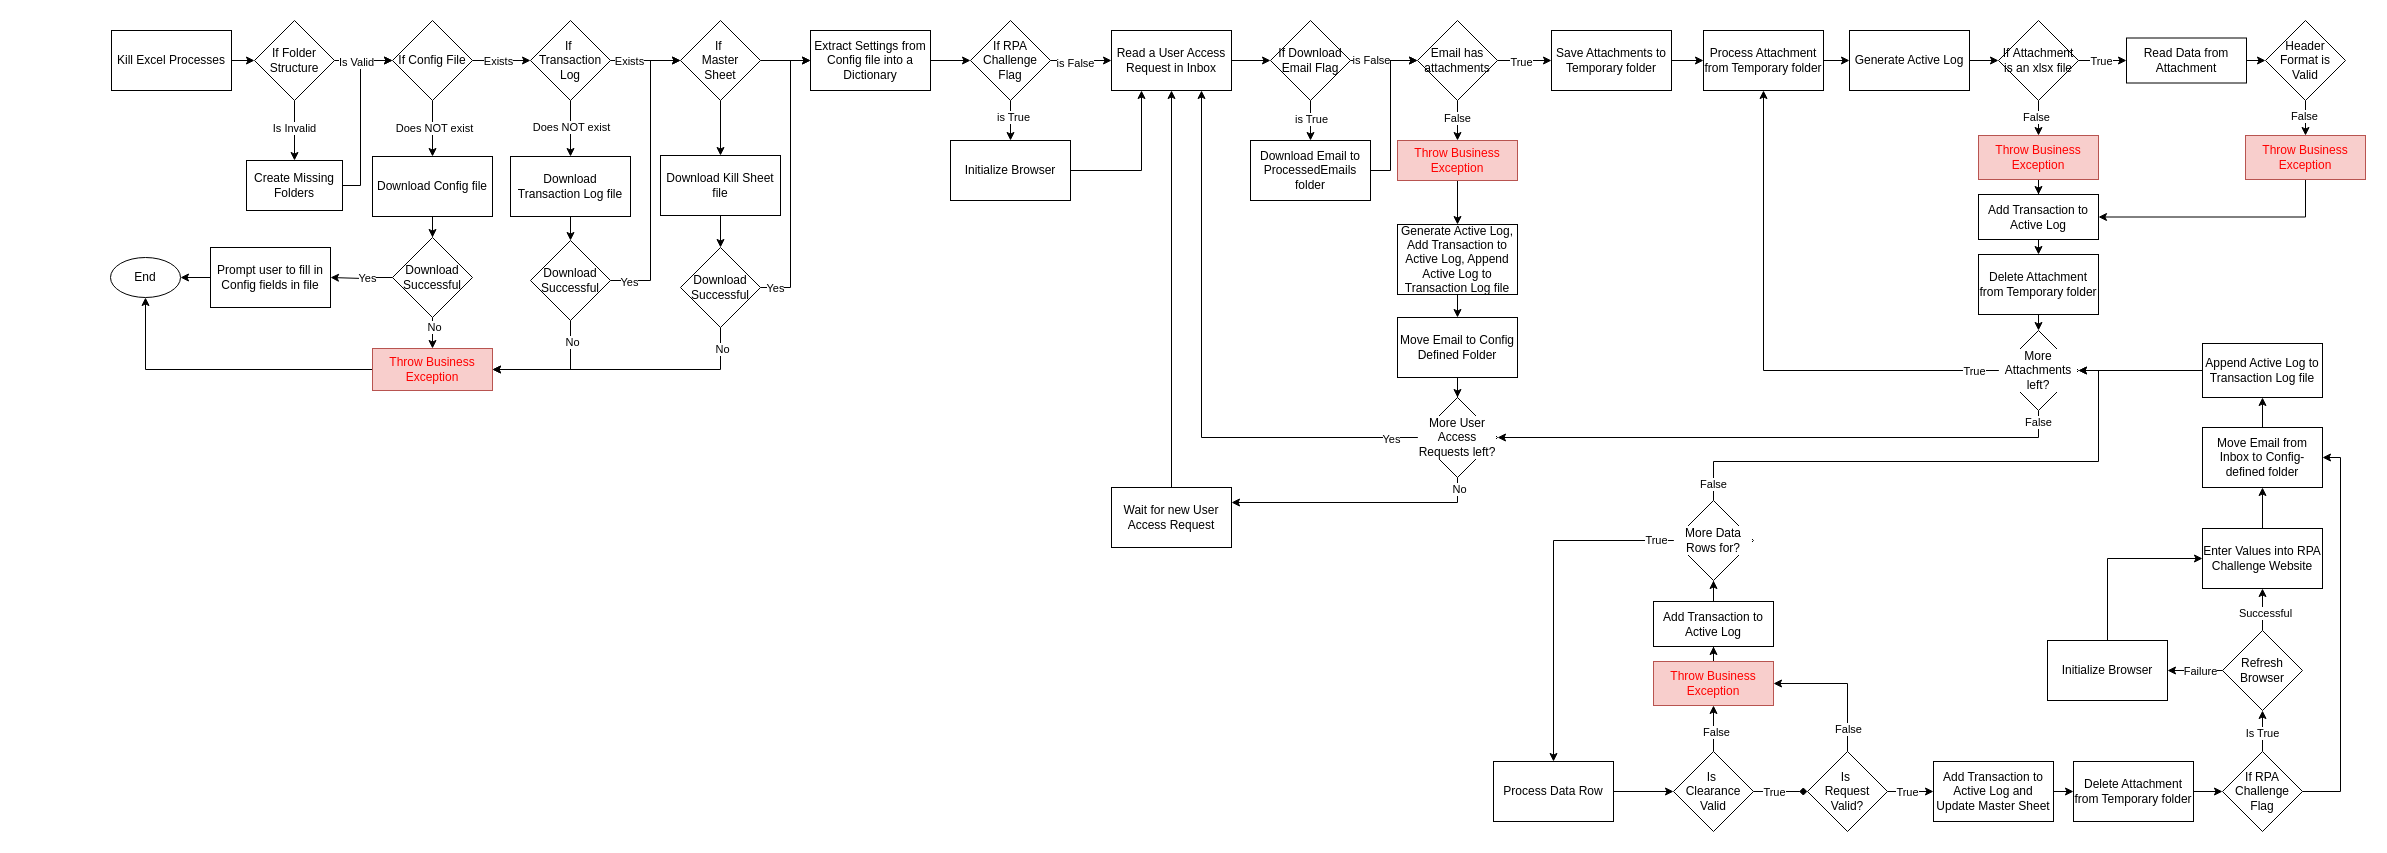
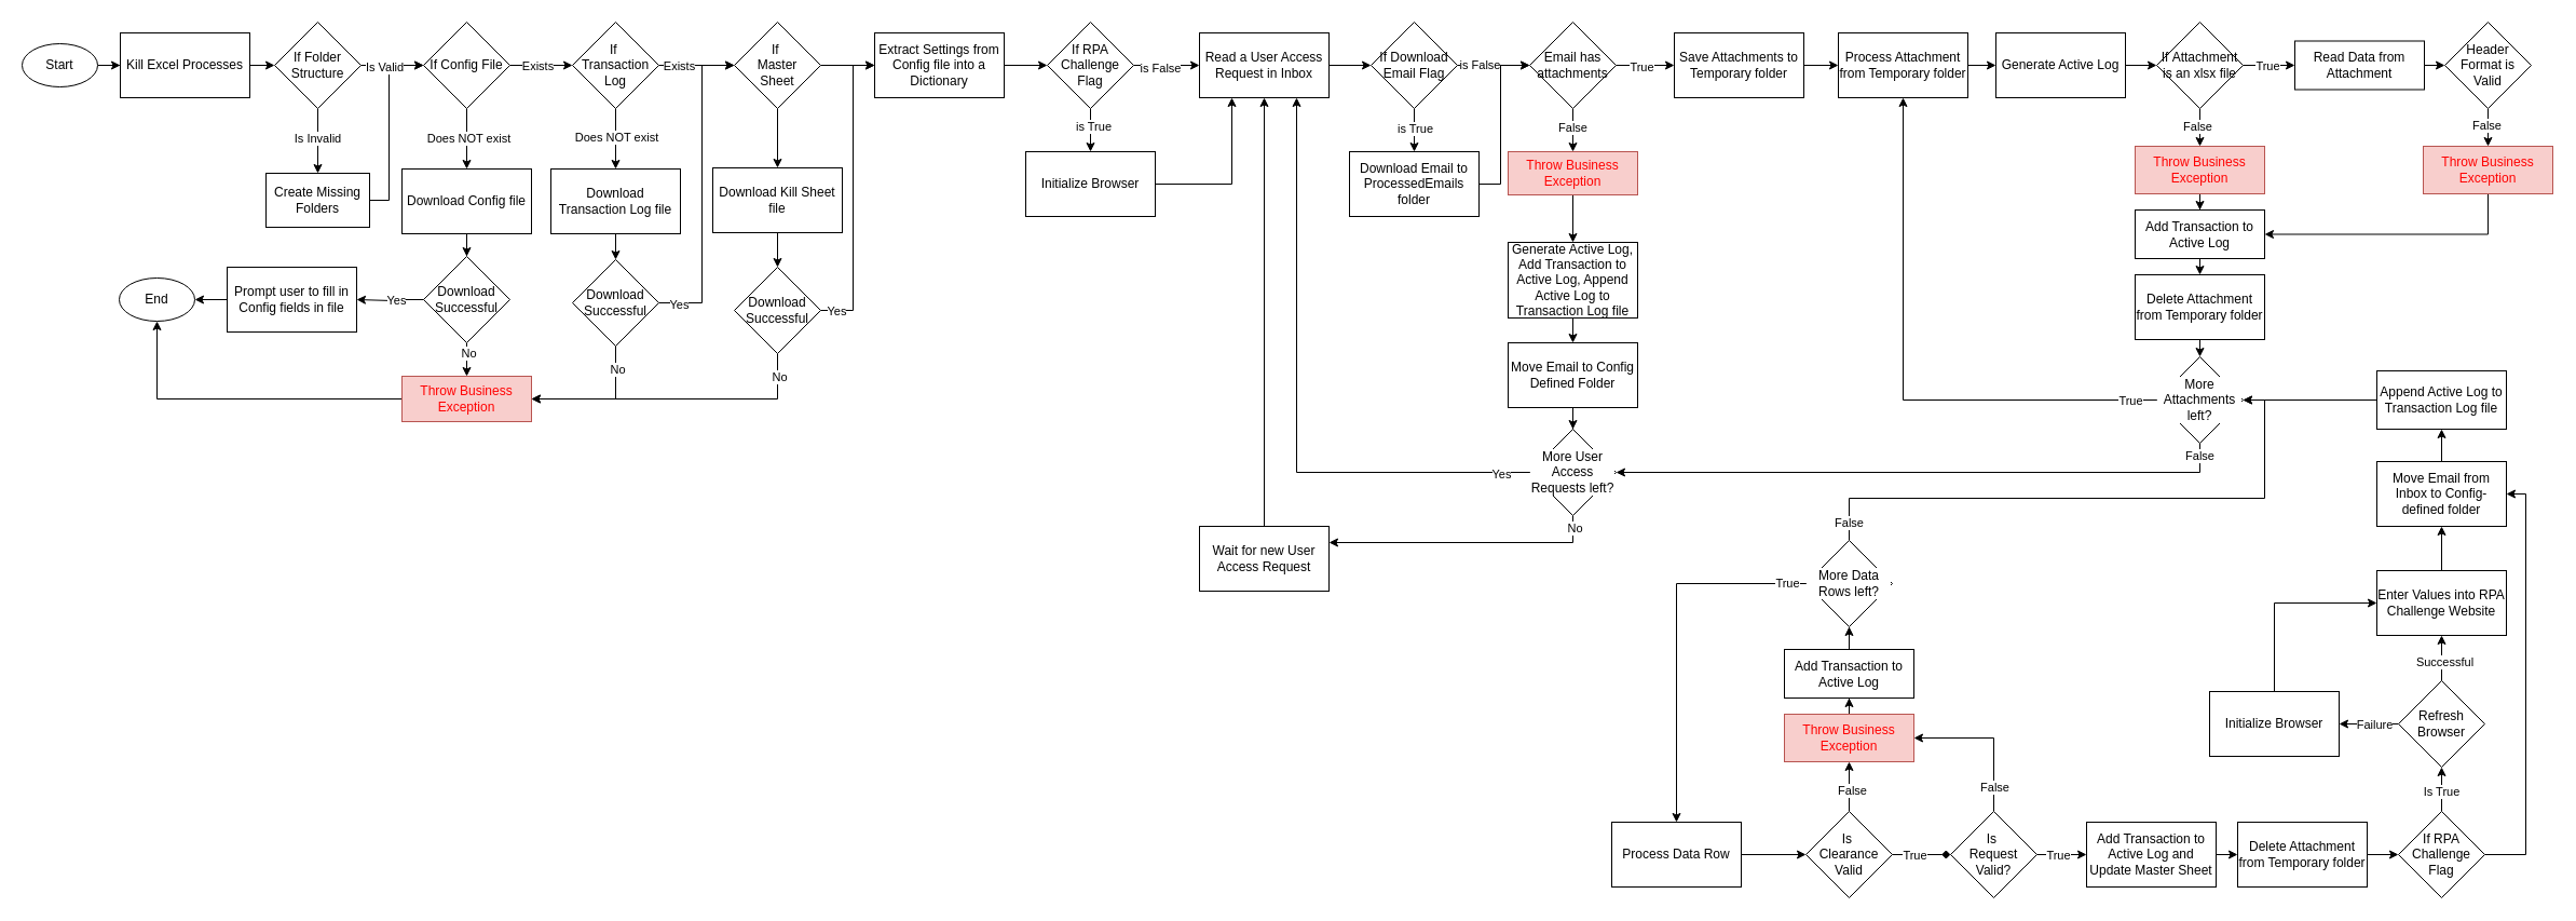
+ <mxCell id="3" value="Start" style="ellipse;whiteSpace=wrap;html=1;" parent="1" vertex="1"><mxGeometry x="20" y="40" width="70" height="40" as="geometry" /></mxCell>
+ <mxCell id="2" value="" style="edgeStyle=orthogonalEdgeStyle;rounded=0;orthogonalLoop=1;jettySize=auto;html=1;" parent="1" source="3" target="5" edge="1"><mxGeometry relative="1" as="geometry" /></mxCell>
- <mxCell id="126" value="More Data Rows for?" style="rhombus;whiteSpace=wrap;html=1;labelBackgroundColor=default;labelBorderColor=none;" vertex="1" parent="1"><mxGeometry x="1673" y="500" width="80" height="80" as="geometry" /></mxCell>
+ <mxCell id="126" value="More Data Rows left?" style="rhombus;whiteSpace=wrap;html=1;labelBackgroundColor=default;labelBorderColor=none;" vertex="1" parent="1"><mxGeometry x="1673" y="500" width="80" height="80" as="geometry" /></mxCell>
